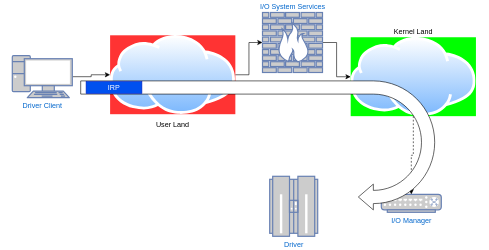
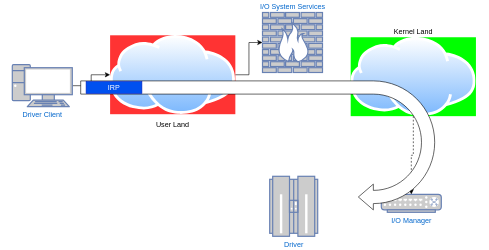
- <mxCell id="7" value="" style="edgeStyle=orthogonalEdgeStyle;rounded=0;orthogonalLoop=1;jettySize=auto;html=1;" parent="1" source="8" target="10" edge="1"><mxGeometry relative="1" as="geometry" /></mxCell>
- <mxCell id="5" value="Driver Client" style="fontColor=#0066CC;verticalAlign=top;verticalLabelPosition=bottom;labelPosition=center;align=center;html=1;outlineConnect=0;fillColor=#CCCCCC;strokeColor=#6881B3;gradientColor=none;gradientDirection=north;strokeWidth=2;shape=mxgraph.networks.pc;" parent="1" vertex="1"><mxGeometry x="20" y="92" width="100" height="70" as="geometry" /></mxCell>
+ <mxCell id="5" value="Driver Client" style="fontColor=#0066CC;verticalAlign=top;verticalLabelPosition=bottom;labelPosition=center;align=center;html=1;outlineConnect=0;fillColor=#CCCCCC;strokeColor=#6881B3;gradientColor=none;gradientDirection=north;strokeWidth=2;shape=mxgraph.networks.pc;" parent="1" vertex="1"><mxGeometry x="20" y="107" width="100" height="70" as="geometry" /></mxCell>
